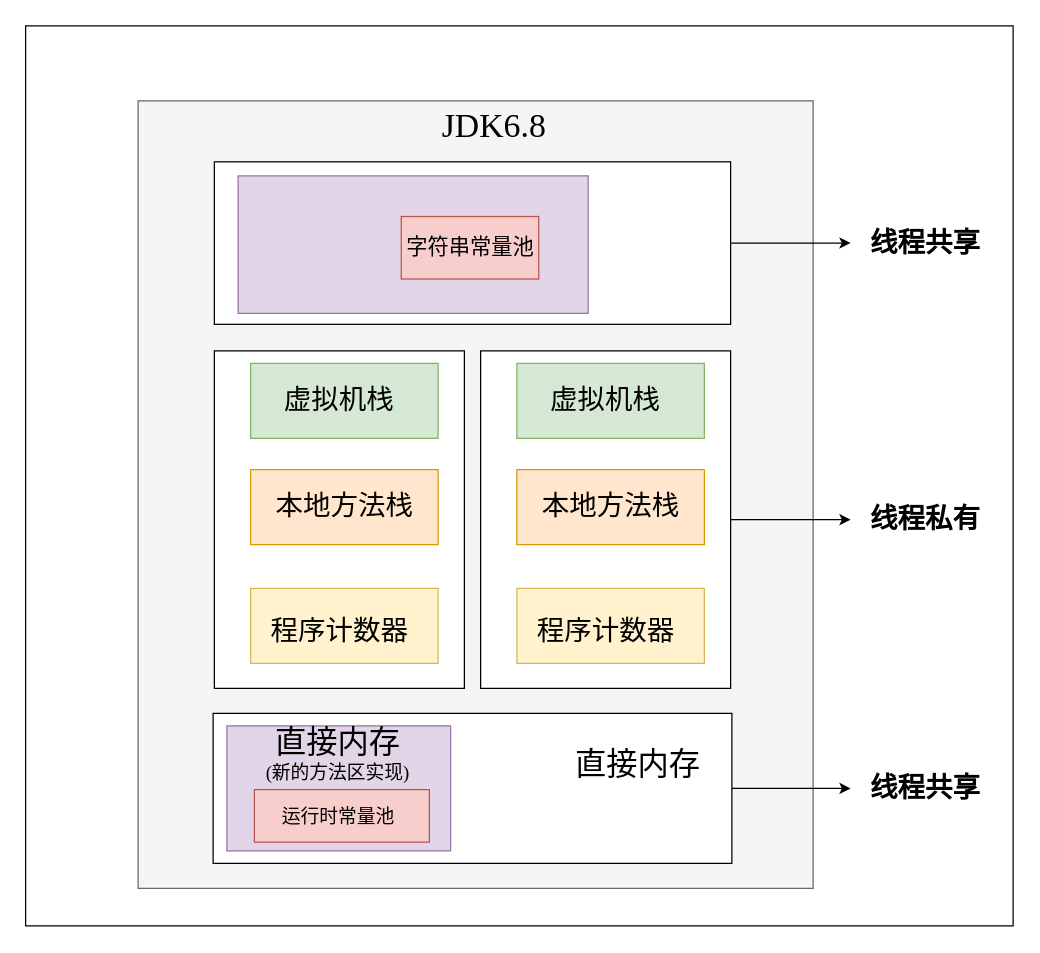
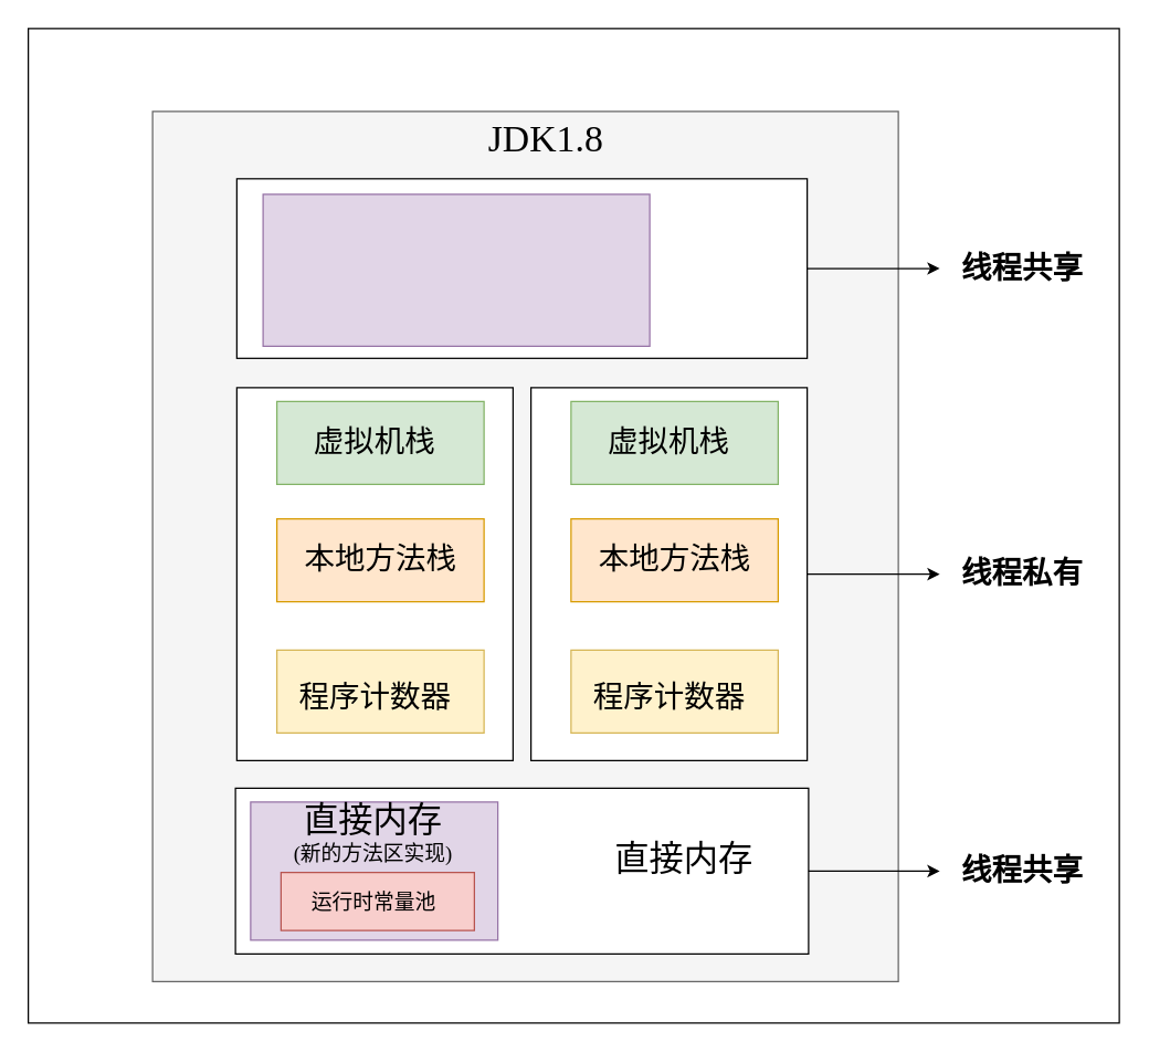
- <mxCell id="11" value="&lt;font style=&quot;font-size: 27px&quot;&gt;JDK6.8&lt;/font&gt;" style="text;html=1;strokeColor=none;fillColor=none;align=center;verticalAlign=middle;whiteSpace=wrap;rounded=0;labelBackgroundColor=none;fontFamily=Verdana;fontColor=#000000;" parent="1" vertex="1"><mxGeometry x="340" y="80" width="110" height="40" as="geometry" /></mxCell>
+ <mxCell id="11" value="&lt;font style=&quot;font-size: 27px&quot;&gt;JDK1.8&lt;/font&gt;" style="text;html=1;strokeColor=none;fillColor=none;align=center;verticalAlign=middle;whiteSpace=wrap;rounded=0;labelBackgroundColor=none;fontFamily=Verdana;fontColor=#000000;" parent="1" vertex="1"><mxGeometry x="340" y="80" width="110" height="40" as="geometry" /></mxCell>
- <mxCell id="33" value="&lt;font face=&quot;Verdana&quot; style=&quot;font-size: 17px&quot;&gt;字符串常量池&lt;/font&gt;" style="text;html=1;strokeColor=#b85450;fillColor=#f8cecc;align=center;verticalAlign=middle;whiteSpace=wrap;rounded=0;" vertex="1" parent="1"><mxGeometry x="320.5" y="172.5" width="110" height="50" as="geometry" /></mxCell>
- <mxCell id="25" value="&lt;font style=&quot;font-size: 25px&quot; face=&quot;Verdana&quot;&gt;直接内存&lt;/font&gt;" style="text;html=1;strokeColor=none;fillColor=none;align=center;verticalAlign=middle;whiteSpace=wrap;rounded=0;" vertex="1" parent="1"><mxGeometry x="449" y="586.25" width="122" height="50" as="geometry" /></mxCell>
+ <mxCell id="25" value="&lt;font style=&quot;font-size: 25px&quot; face=&quot;Verdana&quot;&gt;直接内存&lt;/font&gt;" style="text;html=1;strokeColor=none;fillColor=none;align=center;verticalAlign=middle;whiteSpace=wrap;rounded=0;" vertex="1" parent="1"><mxGeometry x="434" y="596.25" width="122" height="50" as="geometry" /></mxCell>
